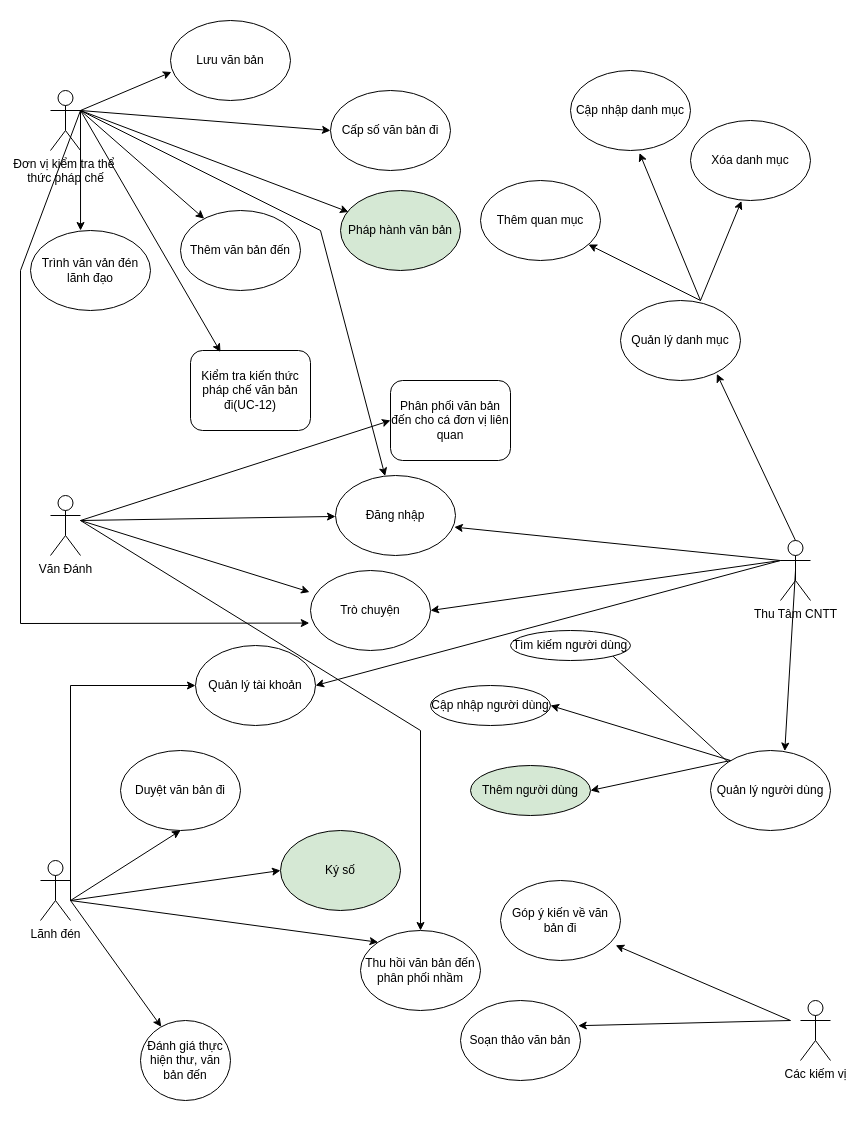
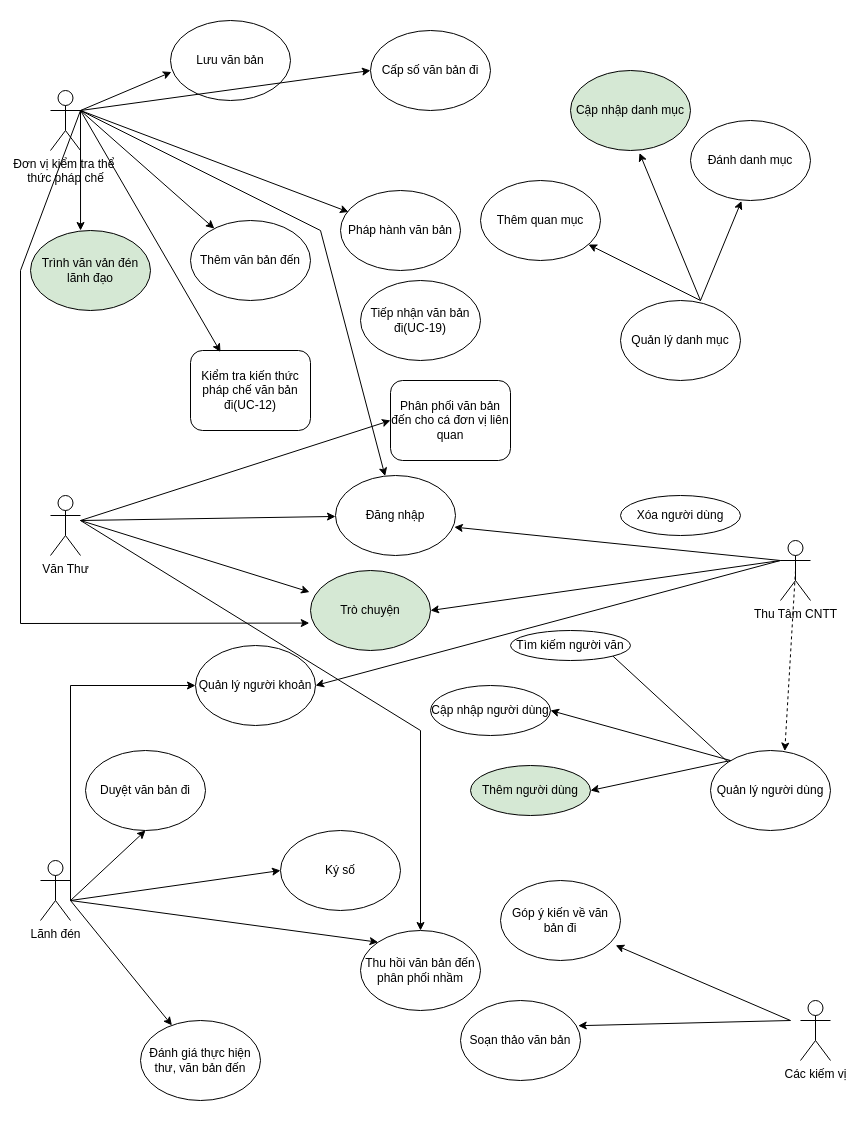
- <mxCell id="15" value="Cập nhập danh mục" style="ellipse;whiteSpace=wrap;html=1;" parent="1" vertex="1"><mxGeometry x="570" y="70" width="120" height="80" as="geometry" /></mxCell>
+ <mxCell id="15" value="Cập nhập danh mục" style="ellipse;whiteSpace=wrap;html=1;fillColor=#d5e8d4;" parent="1" vertex="1"><mxGeometry x="570" y="70" width="120" height="80" as="geometry" /></mxCell>
- <mxCell id="11" value="Cấp số văn bản đi" style="ellipse;whiteSpace=wrap;html=1;" parent="1" vertex="1"><mxGeometry x="330" y="90" width="120" height="80" as="geometry" /></mxCell>
+ <mxCell id="11" value="Cấp số văn bản đi" style="ellipse;whiteSpace=wrap;html=1;" parent="1" vertex="1"><mxGeometry x="370" y="30" width="120" height="80" as="geometry" /></mxCell>
- <mxCell id="14" value="Xóa danh mục" style="ellipse;whiteSpace=wrap;html=1;" parent="1" vertex="1"><mxGeometry x="690" y="120" width="120" height="80" as="geometry" /></mxCell>
+ <mxCell id="14" value="Đánh danh mục" style="ellipse;whiteSpace=wrap;html=1;" parent="1" vertex="1"><mxGeometry x="690" y="120" width="120" height="80" as="geometry" /></mxCell>
- <mxCell id="12" value="Pháp hành văn bản" style="ellipse;whiteSpace=wrap;html=1;fillColor=#d5e8d4;" parent="1" vertex="1"><mxGeometry x="340" y="190" width="120" height="80" as="geometry" /></mxCell>
+ <mxCell id="12" value="Pháp hành văn bản" style="ellipse;whiteSpace=wrap;html=1;" parent="1" vertex="1"><mxGeometry x="340" y="190" width="120" height="80" as="geometry" /></mxCell>
- <mxCell id="9" value="Thêm văn bản đến" style="ellipse;whiteSpace=wrap;html=1;" parent="1" vertex="1"><mxGeometry x="180" y="210" width="120" height="80" as="geometry" /></mxCell>
+ <mxCell id="9" value="Thêm văn bản đến" style="ellipse;whiteSpace=wrap;html=1;" parent="1" vertex="1"><mxGeometry x="190" y="220" width="120" height="80" as="geometry" /></mxCell>
- <mxCell id="17" value="Trình văn vản đén lãnh đạo" style="ellipse;whiteSpace=wrap;html=1;" parent="1" vertex="1"><mxGeometry x="30" y="230" width="120" height="80" as="geometry" /></mxCell>
+ <mxCell id="17" value="Trình văn vản đén lãnh đạo" style="ellipse;whiteSpace=wrap;html=1;fillColor=#d5e8d4;" parent="1" vertex="1"><mxGeometry x="30" y="230" width="120" height="80" as="geometry" /></mxCell>
+ <mxCell id="18" value="Tiếp nhận văn bản đi(UC-19)" style="ellipse;whiteSpace=wrap;html=1;" parent="1" vertex="1"><mxGeometry x="360" y="280" width="120" height="80" as="geometry" /></mxCell>
- <mxCell id="39" value="" style="endArrow=classic;html=1;rounded=0;entryX=0.803;entryY=0.918;entryDx=0;entryDy=0;entryPerimeter=0;exitX=0.5;exitY=0;exitDx=0;exitDy=0;exitPerimeter=0;" edge="1" parent="1" source="4" target="13"><mxGeometry width="50" height="50" relative="1" as="geometry"><mxPoint x="800" y="540" as="sourcePoint" /><mxPoint x="850" y="490" as="targetPoint" /></mxGeometry></mxCell>
+ <mxCell id="26" value="Xóa người dùng" style="ellipse;whiteSpace=wrap;html=1;" parent="1" vertex="1"><mxGeometry x="620" y="495" width="120" height="40" as="geometry" /></mxCell>
- <mxCell id="2" value="Văn Đánh" style="shape=umlActor;verticalLabelPosition=bottom;verticalAlign=top;html=1;outlineConnect=0;" parent="1" vertex="1"><mxGeometry x="50" y="495" width="30" height="60" as="geometry" /></mxCell>
+ <mxCell id="2" value="Văn Thư" style="shape=umlActor;verticalLabelPosition=bottom;verticalAlign=top;html=1;outlineConnect=0;" parent="1" vertex="1"><mxGeometry x="50" y="495" width="30" height="60" as="geometry" /></mxCell>
- <mxCell id="7" value="Trò chuyện" style="ellipse;whiteSpace=wrap;html=1;" parent="1" vertex="1"><mxGeometry x="310" y="570" width="120" height="80" as="geometry" /></mxCell>
+ <mxCell id="7" value="Trò chuyện" style="ellipse;whiteSpace=wrap;html=1;fillColor=#d5e8d4;" parent="1" vertex="1"><mxGeometry x="310" y="570" width="120" height="80" as="geometry" /></mxCell>
- <mxCell id="25" value="Tìm kiếm người dùng" style="ellipse;whiteSpace=wrap;html=1;" parent="1" vertex="1"><mxGeometry x="510" y="630" width="120" height="30" as="geometry" /></mxCell>
+ <mxCell id="25" value="Tìm kiếm người văn" style="ellipse;whiteSpace=wrap;html=1;" parent="1" vertex="1"><mxGeometry x="510" y="630" width="120" height="30" as="geometry" /></mxCell>
- <mxCell id="56" value="" style="endArrow=classic;html=1;rounded=0;entryX=0.619;entryY=0.007;entryDx=0;entryDy=0;entryPerimeter=0;exitX=0.5;exitY=0.5;exitDx=0;exitDy=0;exitPerimeter=0;" edge="1" parent="1" source="4" target="22"><mxGeometry width="50" height="50" relative="1" as="geometry"><mxPoint x="780" y="600" as="sourcePoint" /><mxPoint x="830" y="550" as="targetPoint" /></mxGeometry></mxCell>
+ <mxCell id="56" value="" style="endArrow=classic;html=1;rounded=0;entryX=0.619;entryY=0.007;entryDx=0;entryDy=0;entryPerimeter=0;exitX=0.5;exitY=0.5;exitDx=0;exitDy=0;exitPerimeter=0;dashed=1;" edge="1" parent="1" source="4" target="22"><mxGeometry width="50" height="50" relative="1" as="geometry"><mxPoint x="780" y="600" as="sourcePoint" /><mxPoint x="830" y="550" as="targetPoint" /></mxGeometry></mxCell>
- <mxCell id="6" value="Quản lý tài khoản" style="ellipse;whiteSpace=wrap;html=1;" parent="1" vertex="1"><mxGeometry x="195" y="645" width="120" height="80" as="geometry" /></mxCell>
+ <mxCell id="6" value="Quản lý người khoản" style="ellipse;whiteSpace=wrap;html=1;" parent="1" vertex="1"><mxGeometry x="195" y="645" width="120" height="80" as="geometry" /></mxCell>
- <mxCell id="23" value="Cập nhập người dùng" style="ellipse;whiteSpace=wrap;html=1;" parent="1" vertex="1"><mxGeometry x="430" y="685" width="120" height="40" as="geometry" /></mxCell>
+ <mxCell id="23" value="Cập nhập người dùng" style="ellipse;whiteSpace=wrap;html=1;" parent="1" vertex="1"><mxGeometry x="430" y="685" width="120" height="50" as="geometry" /></mxCell>
- <mxCell id="32" value="Duyệt văn bản đi" style="ellipse;whiteSpace=wrap;html=1;" parent="1" vertex="1"><mxGeometry x="120" y="750" width="120" height="80" as="geometry" /></mxCell>
+ <mxCell id="32" value="Duyệt văn bản đi" style="ellipse;whiteSpace=wrap;html=1;" parent="1" vertex="1"><mxGeometry x="85" y="750" width="120" height="80" as="geometry" /></mxCell>
- <mxCell id="29" value="Ký số" style="ellipse;whiteSpace=wrap;html=1;fillColor=#d5e8d4;" parent="1" vertex="1"><mxGeometry x="280" y="830" width="120" height="80" as="geometry" /></mxCell>
+ <mxCell id="29" value="Ký số" style="ellipse;whiteSpace=wrap;html=1;" parent="1" vertex="1"><mxGeometry x="280" y="830" width="120" height="80" as="geometry" /></mxCell>
- <mxCell id="28" value="Đánh giá thực hiện thư, văn bản đến" style="ellipse;whiteSpace=wrap;html=1;" parent="1" vertex="1"><mxGeometry x="140" y="1020" width="90" height="80" as="geometry" /></mxCell>
+ <mxCell id="28" value="Đánh giá thực hiện thư, văn bản đến" style="ellipse;whiteSpace=wrap;html=1;" parent="1" vertex="1"><mxGeometry x="140" y="1020" width="120" height="80" as="geometry" /></mxCell>
